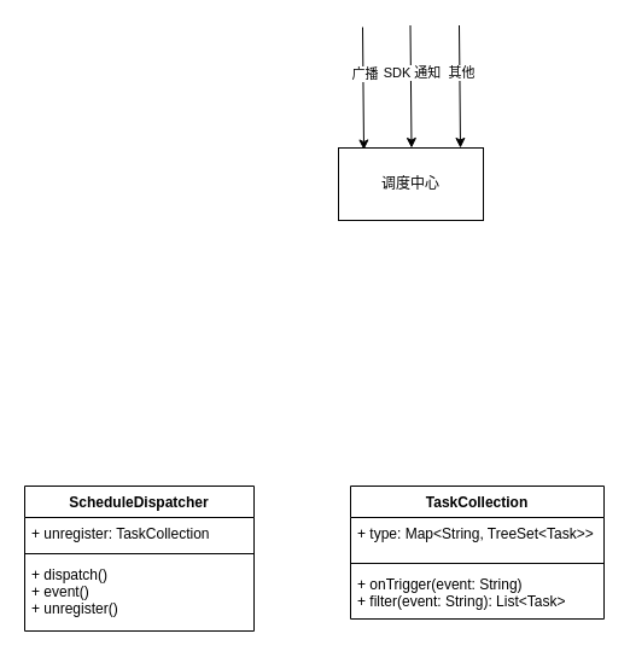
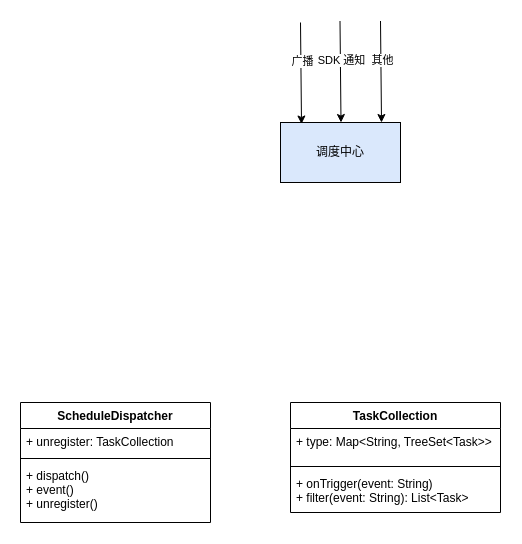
- <mxCell id="2" value="调度中心" style="whiteSpace=wrap;html=1;align=center;treeFolding=1;treeMoving=1;newEdgeStyle={&quot;edgeStyle&quot;:&quot;elbowEdgeStyle&quot;,&quot;startArrow&quot;:&quot;none&quot;,&quot;endArrow&quot;:&quot;none&quot;};" vertex="1" parent="1"><mxGeometry x="280" y="122" width="120" height="60" as="geometry" /></mxCell>
+ <mxCell id="2" value="调度中心" style="whiteSpace=wrap;html=1;align=center;treeFolding=1;treeMoving=1;newEdgeStyle={&quot;edgeStyle&quot;:&quot;elbowEdgeStyle&quot;,&quot;startArrow&quot;:&quot;none&quot;,&quot;endArrow&quot;:&quot;none&quot;};fillColor=#dae8fc;" vertex="1" parent="1"><mxGeometry x="280" y="122" width="120" height="60" as="geometry" /></mxCell>
